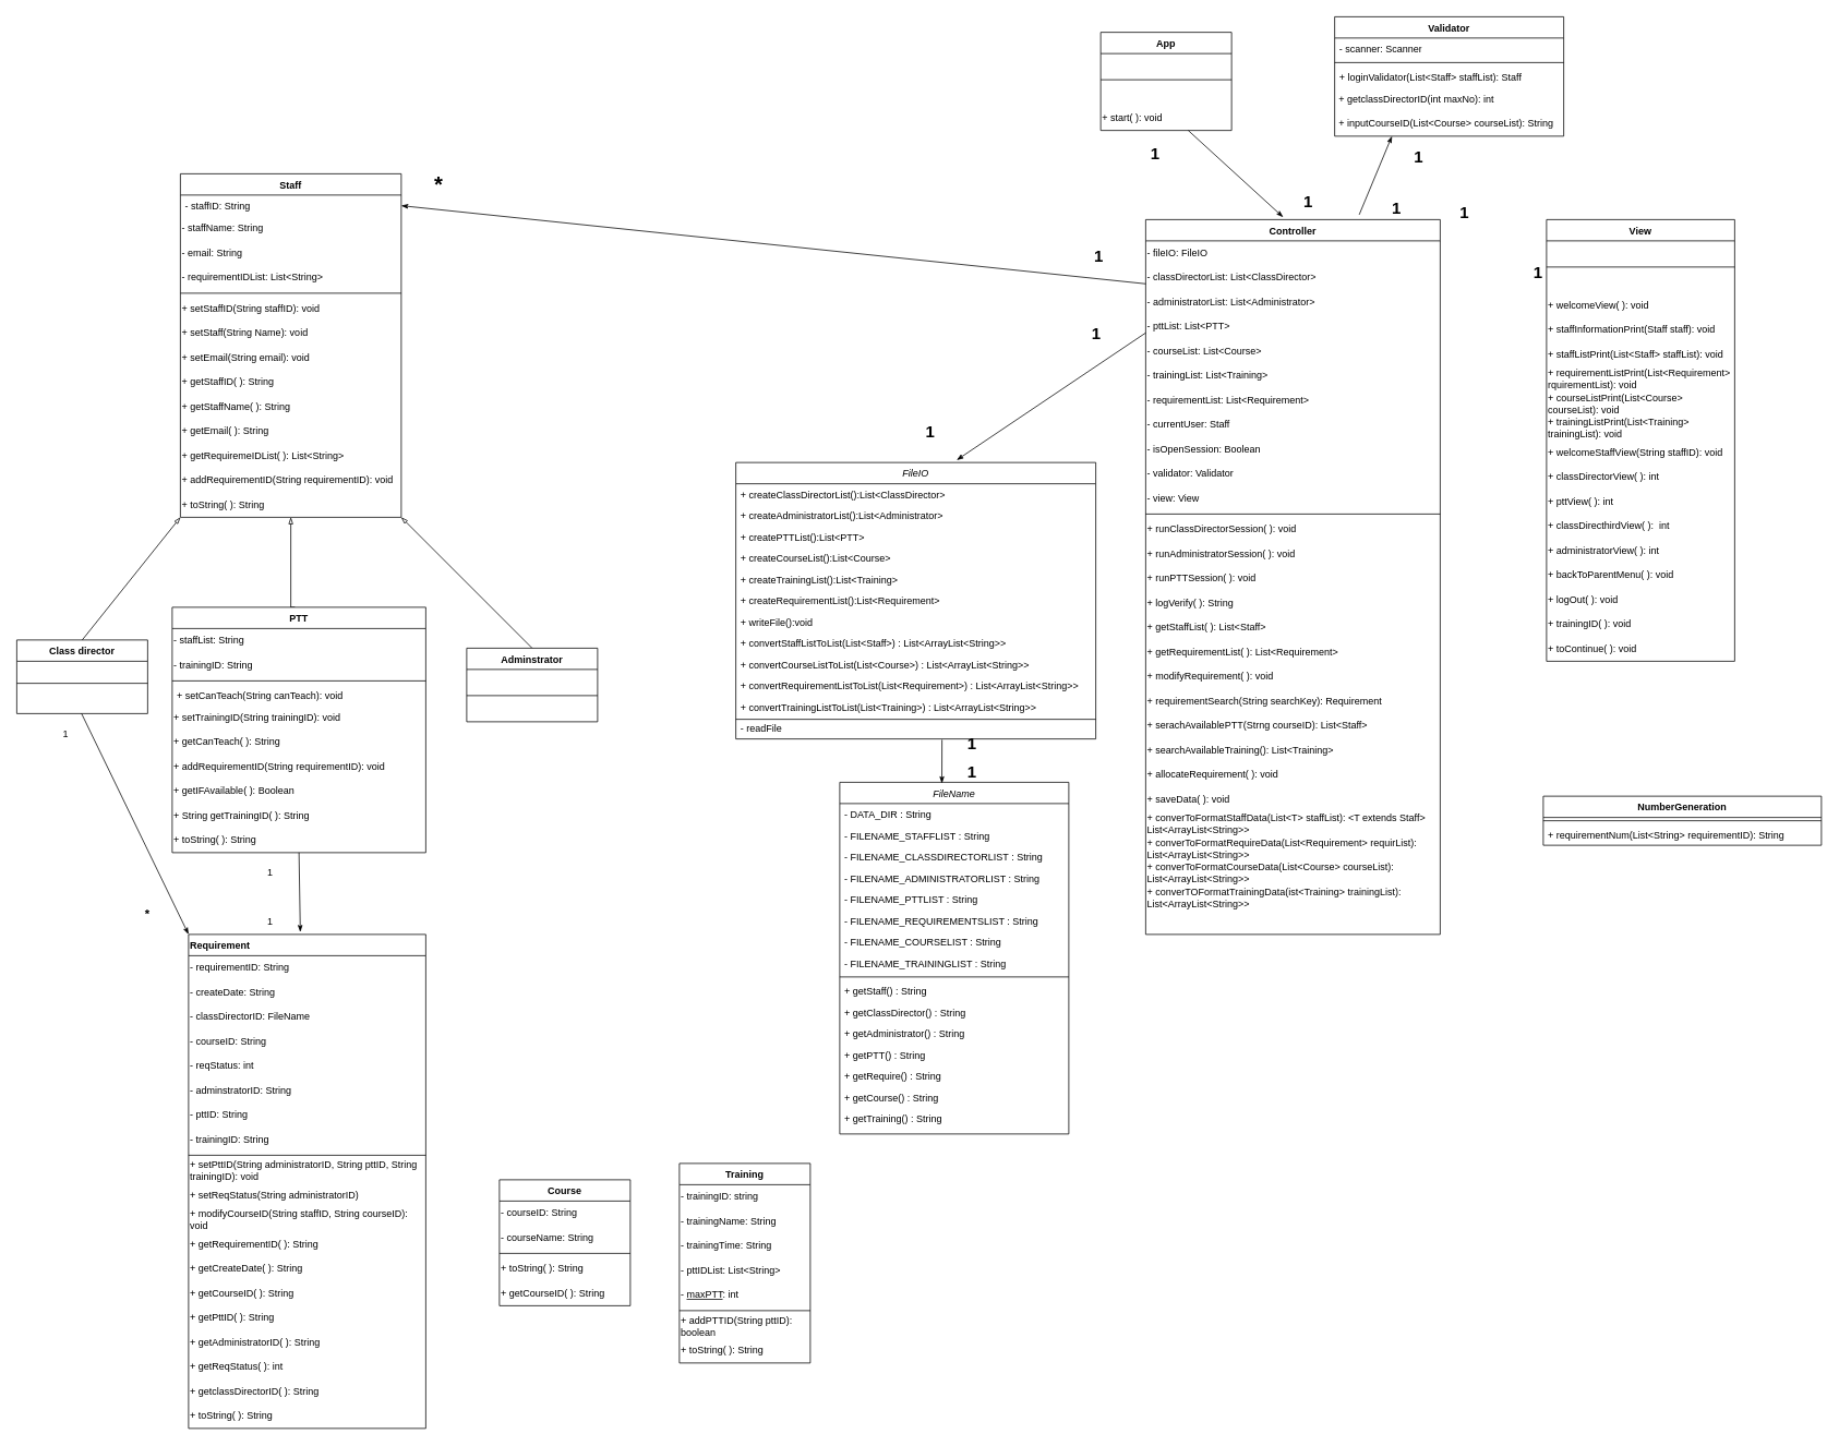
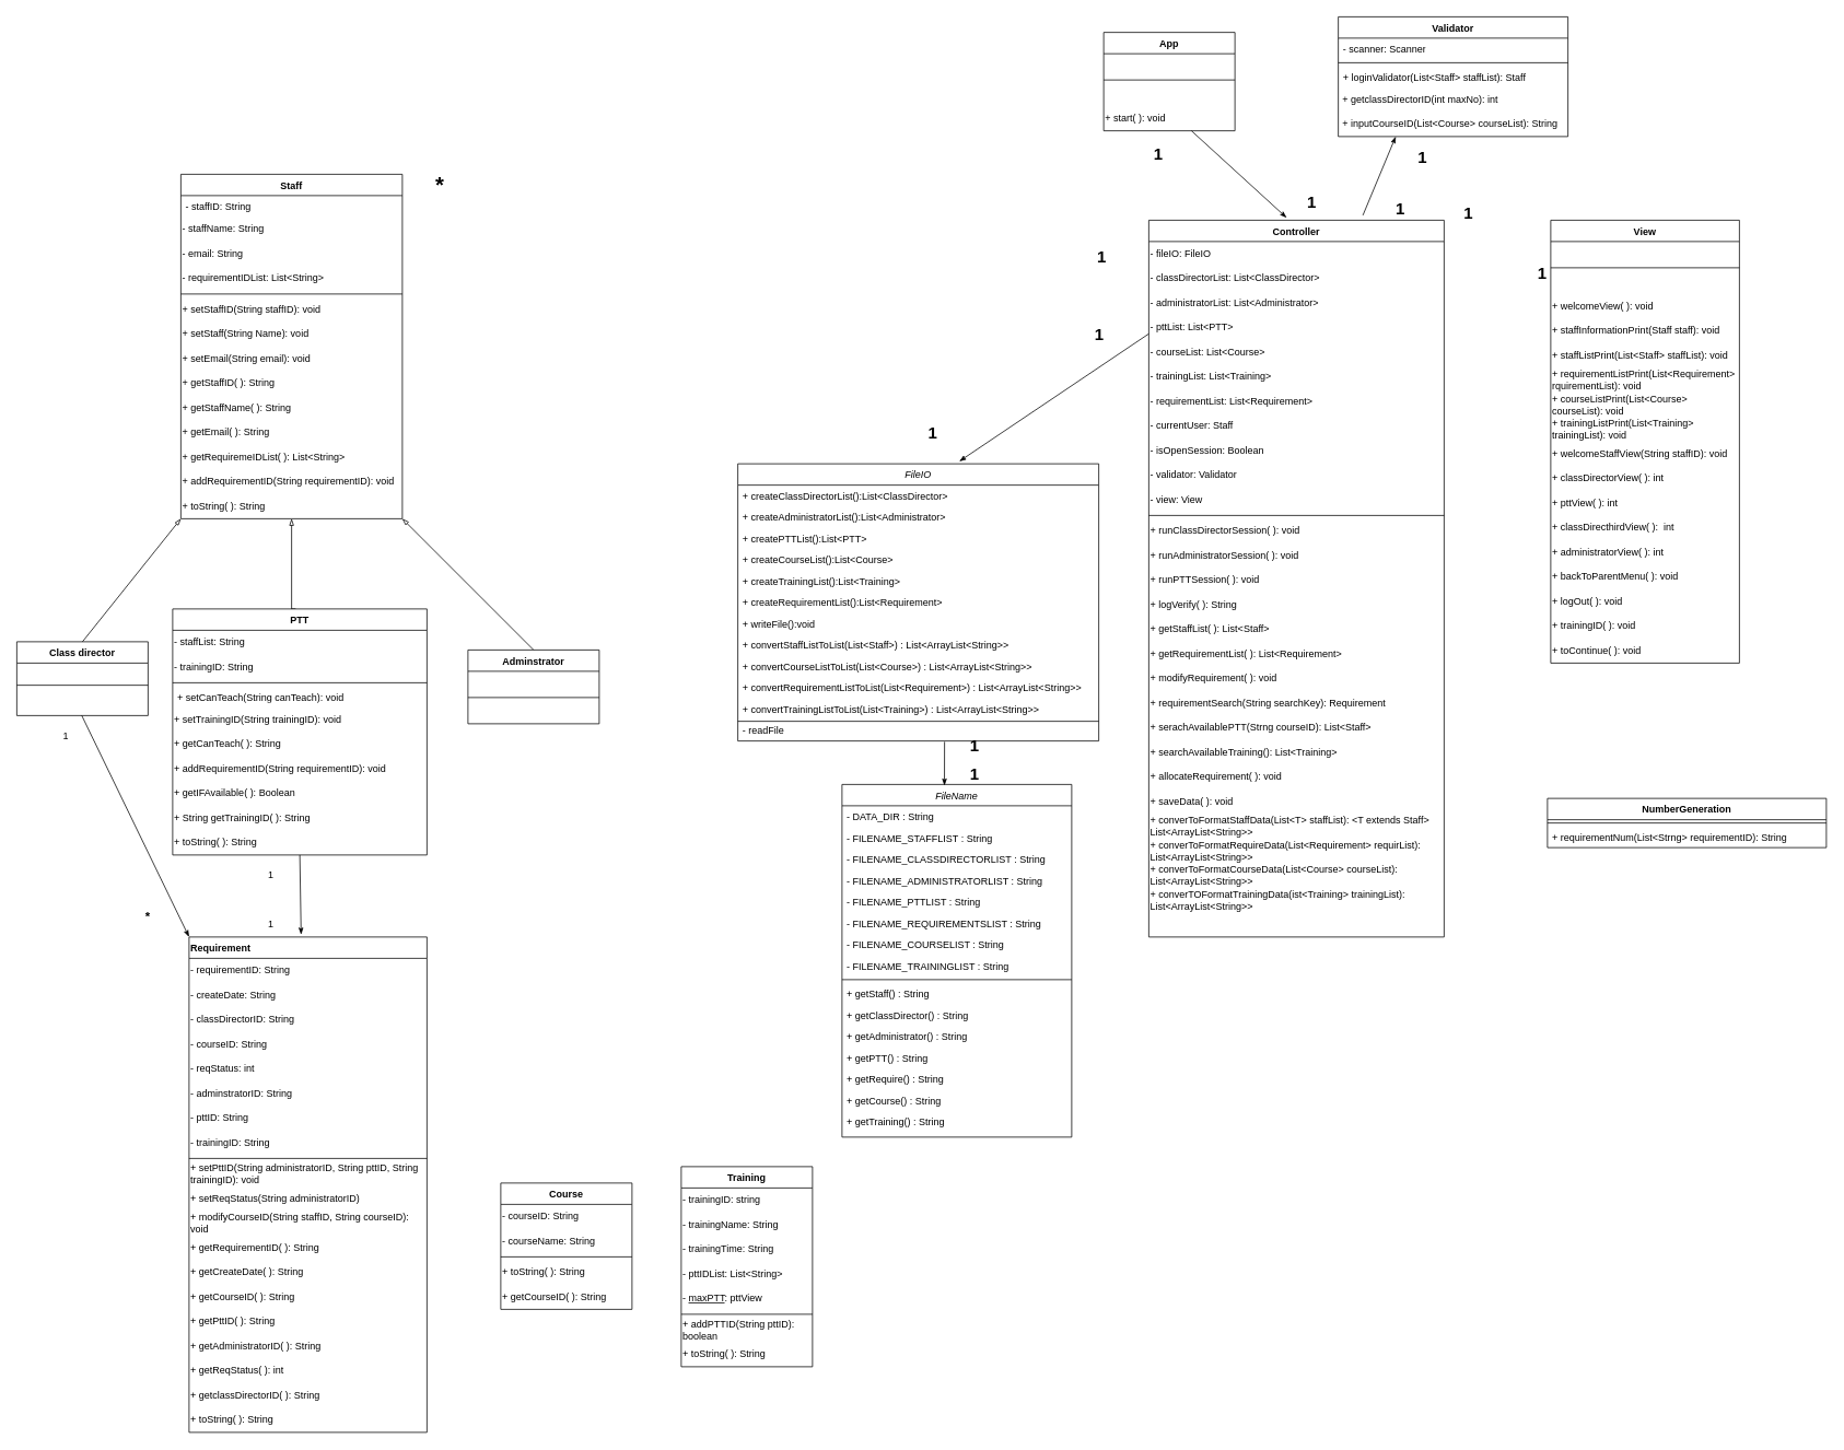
- <mxCell id="172" value="" style="endArrow=classicThin;html=1;rounded=0;horizontal=0;endFill=1;exitX=0;exitY=0.75;exitDx=0;exitDy=0;entryX=1;entryY=0.5;entryDx=0;entryDy=0;" parent="1" source="80" target="3" edge="1"><mxGeometry width="50" height="50" relative="1" as="geometry"><mxPoint x="1051" y="301" as="sourcePoint" /><mxPoint x="1167" y="407" as="targetPoint" /></mxGeometry></mxCell>
- <mxCell id="129" value="+ requirementNum(List&amp;lt;String&amp;gt; requirementID): String" style="text;strokeColor=none;fillColor=none;align=left;verticalAlign=top;spacingLeft=4;spacingRight=4;overflow=hidden;rotatable=0;points=[[0,0.5],[1,0.5]];portConstraint=eastwest;whiteSpace=wrap;html=1;" parent="127" vertex="1"><mxGeometry y="34" width="340" height="26" as="geometry" /></mxCell>
+ <mxCell id="129" value="+ requirementNum(List&amp;lt;Strng&amp;gt; requirementID): String" style="text;strokeColor=none;fillColor=none;align=left;verticalAlign=top;spacingLeft=4;spacingRight=4;overflow=hidden;rotatable=0;points=[[0,0.5],[1,0.5]];portConstraint=eastwest;whiteSpace=wrap;html=1;" parent="127" vertex="1"><mxGeometry y="34" width="340" height="26" as="geometry" /></mxCell>
- <mxCell id="27" value="- classDirectorID: FileName" style="text;html=1;strokeColor=none;fillColor=none;align=left;verticalAlign=middle;whiteSpace=wrap;rounded=0;" parent="24" vertex="1"><mxGeometry y="86" width="290" height="30" as="geometry" /></mxCell>
+ <mxCell id="27" value="- classDirectorID: String" style="text;html=1;strokeColor=none;fillColor=none;align=left;verticalAlign=middle;whiteSpace=wrap;rounded=0;" parent="24" vertex="1"><mxGeometry y="86" width="290" height="30" as="geometry" /></mxCell>
- <mxCell id="67" value="- &lt;u&gt;maxPTT&lt;/u&gt;: int" style="text;html=1;strokeColor=none;fillColor=none;align=left;verticalAlign=middle;whiteSpace=wrap;rounded=0;" parent="62" vertex="1"><mxGeometry y="146" width="160" height="30" as="geometry" /></mxCell>
+ <mxCell id="67" value="- &lt;u&gt;maxPTT&lt;/u&gt;: pttView" style="text;html=1;strokeColor=none;fillColor=none;align=left;verticalAlign=middle;whiteSpace=wrap;rounded=0;" parent="62" vertex="1"><mxGeometry y="146" width="160" height="30" as="geometry" /></mxCell>
